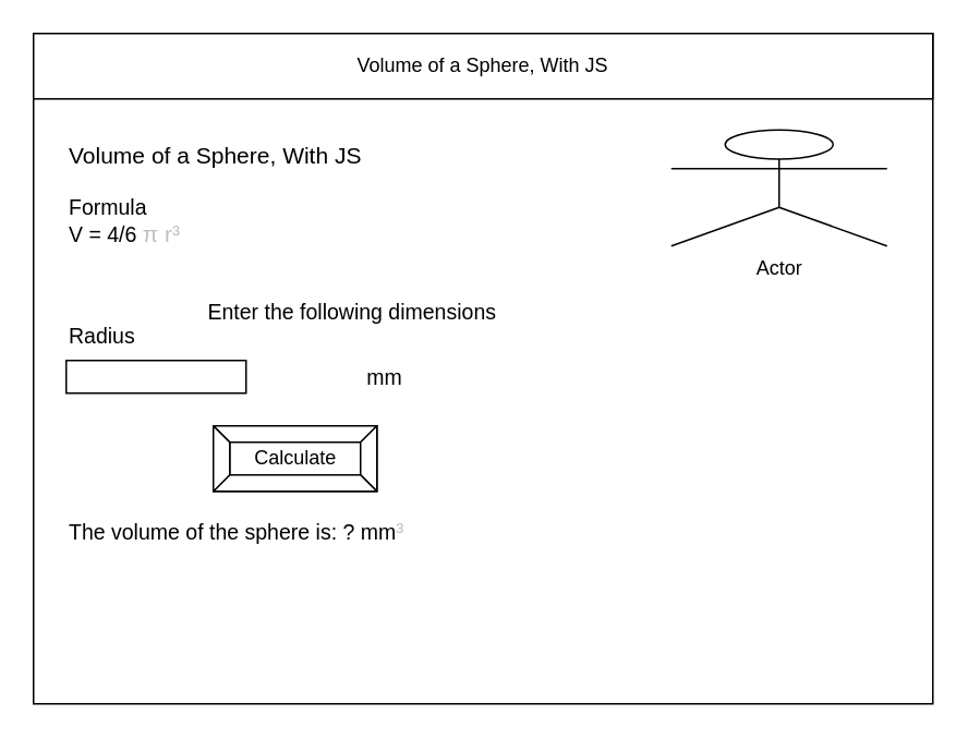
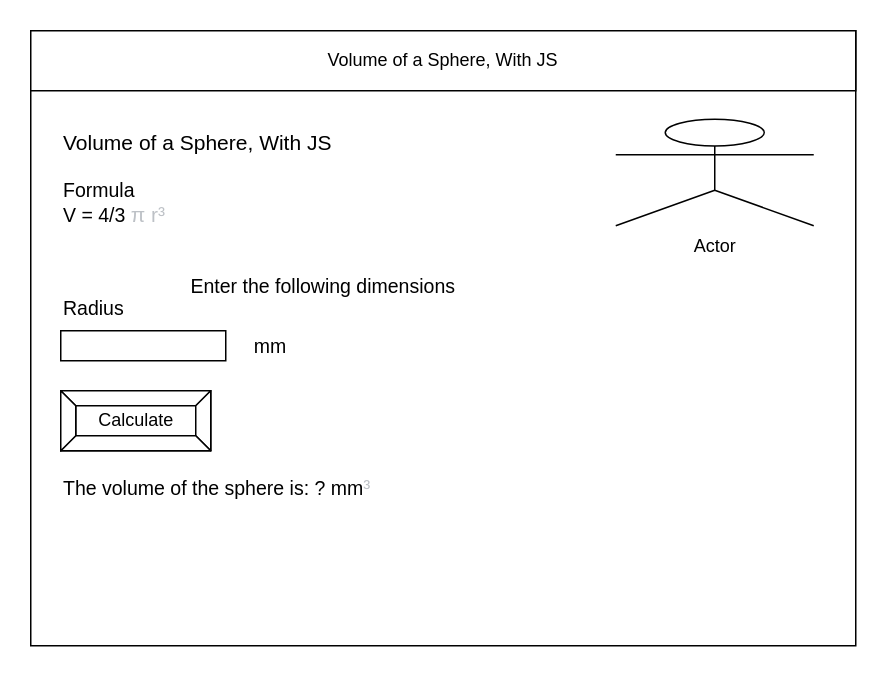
- <mxCell id="6" value="Formula&lt;br&gt;V = 4/6&amp;nbsp;&lt;span style=&quot;color: rgb(189 , 193 , 198) ; font-family: &amp;#34;arial&amp;#34; , sans-serif ; font-size: 14px&quot;&gt;π r&lt;/span&gt;&lt;font color=&quot;#bdc1c6&quot; face=&quot;arial, sans-serif&quot;&gt;&lt;span style=&quot;font-size: 14px&quot;&gt;³&lt;/span&gt;&lt;/font&gt;" style="text;html=1;strokeColor=none;fillColor=none;align=left;verticalAlign=middle;whiteSpace=wrap;rounded=0;fontSize=13;" parent="1" vertex="1"><mxGeometry x="40" y="120" width="180" height="30" as="geometry" /></mxCell>
+ <mxCell id="6" value="Formula&lt;br&gt;V = 4/3&amp;nbsp;&lt;span style=&quot;color: rgb(189 , 193 , 198) ; font-family: &amp;#34;arial&amp;#34; , sans-serif ; font-size: 14px&quot;&gt;π r&lt;/span&gt;&lt;font color=&quot;#bdc1c6&quot; face=&quot;arial, sans-serif&quot;&gt;&lt;span style=&quot;font-size: 14px&quot;&gt;³&lt;/span&gt;&lt;/font&gt;" style="text;html=1;strokeColor=none;fillColor=none;align=left;verticalAlign=middle;whiteSpace=wrap;rounded=0;fontSize=13;" parent="1" vertex="1"><mxGeometry x="40" y="120" width="180" height="30" as="geometry" /></mxCell>
- <mxCell id="10" value="mm" style="text;html=1;strokeColor=none;fillColor=none;align=center;verticalAlign=middle;whiteSpace=wrap;rounded=0;labelBackgroundColor=none;fontSize=13;" parent="1" vertex="1"><mxGeometry x="205" y="215" width="60" height="30" as="geometry" /></mxCell>
+ <mxCell id="10" value="mm" style="text;html=1;strokeColor=none;fillColor=none;align=center;verticalAlign=middle;whiteSpace=wrap;rounded=0;labelBackgroundColor=none;fontSize=13;" parent="1" vertex="1"><mxGeometry x="150" y="215" width="60" height="30" as="geometry" /></mxCell>
- <mxCell id="4" value="Calculate" style="labelPosition=center;verticalLabelPosition=middle;align=center;html=1;shape=mxgraph.basic.button;dx=10;" parent="1" vertex="1"><mxGeometry x="130" y="260" width="100" height="40" as="geometry" /></mxCell>
+ <mxCell id="4" value="Calculate" style="labelPosition=center;verticalLabelPosition=middle;align=center;html=1;shape=mxgraph.basic.button;dx=10;" parent="1" vertex="1"><mxGeometry x="40" y="260" width="100" height="40" as="geometry" /></mxCell>
